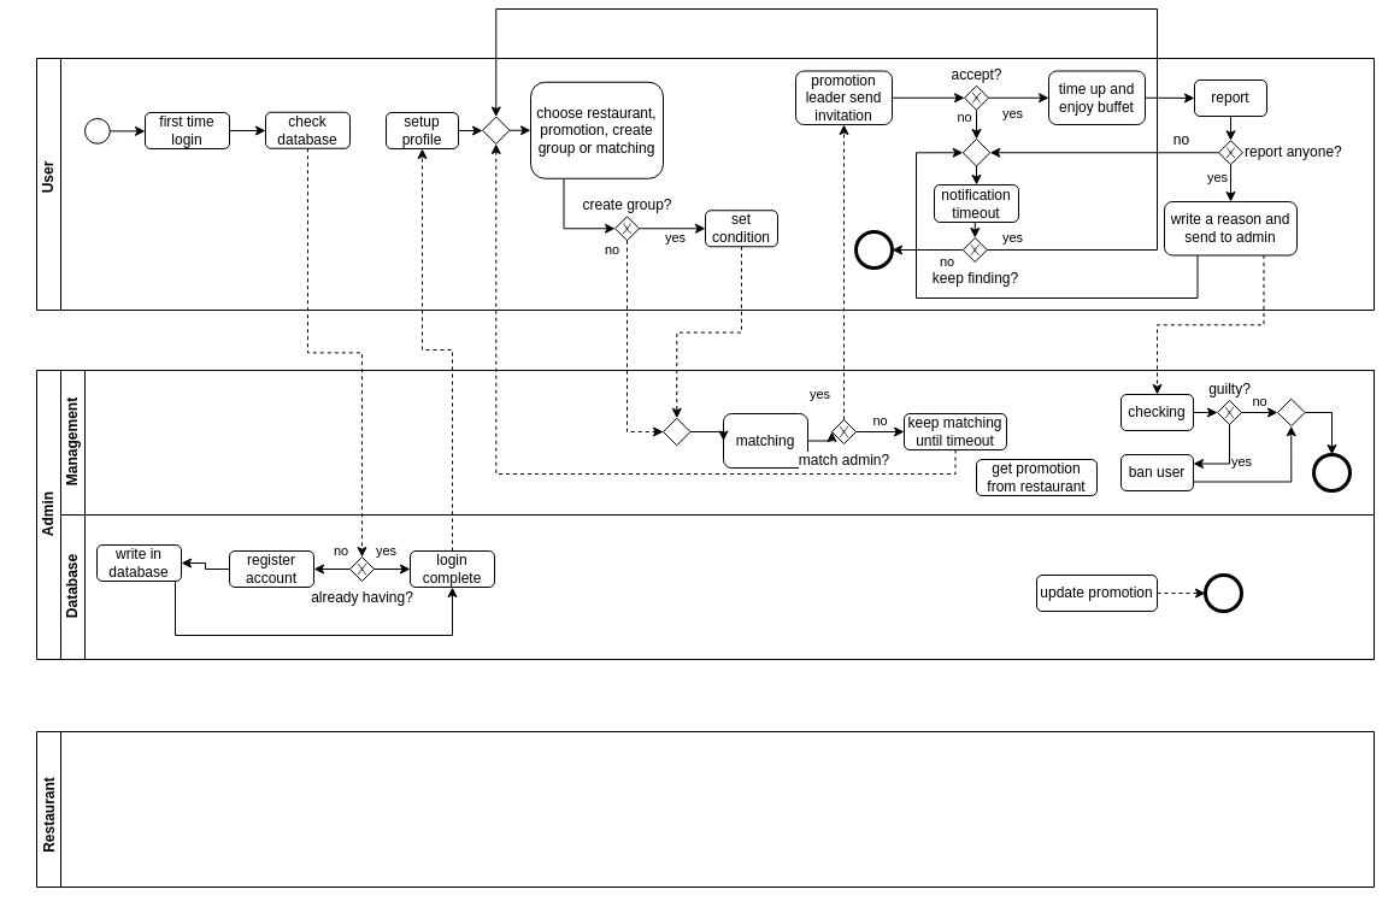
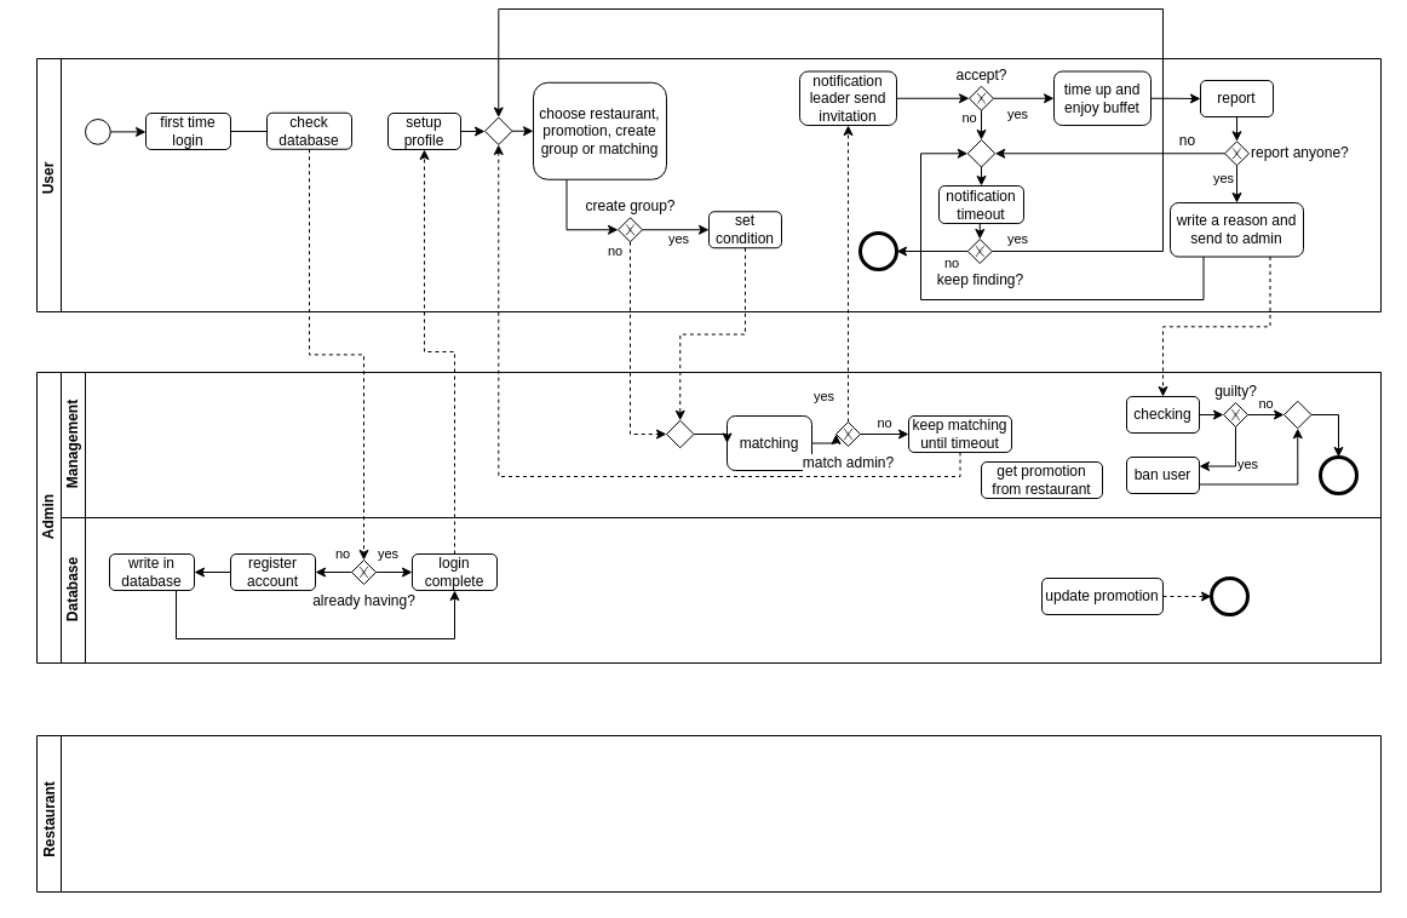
- <mxCell id="49" value="promotion&lt;br&gt;leader send invitation" style="shape=ext;rounded=1;html=1;whiteSpace=wrap;" parent="34" vertex="1"><mxGeometry x="630" y="10.5" width="80" height="44.5" as="geometry" /></mxCell>
+ <mxCell id="49" value="notification&lt;br&gt;leader send invitation" style="shape=ext;rounded=1;html=1;whiteSpace=wrap;" parent="34" vertex="1"><mxGeometry x="630" y="10.5" width="80" height="44.5" as="geometry" /></mxCell>
- <mxCell id="35" style="edgeStyle=orthogonalEdgeStyle;rounded=0;orthogonalLoop=1;jettySize=auto;html=1;exitX=1;exitY=0.5;exitDx=0;exitDy=0;entryX=0;entryY=0.5;entryDx=0;entryDy=0;" parent="34" source="36" target="39" edge="1"><mxGeometry relative="1" as="geometry" /></mxCell>
+ <mxCell id="35" style="edgeStyle=orthogonalEdgeStyle;rounded=0;orthogonalLoop=1;jettySize=auto;html=1;exitX=1;exitY=0.5;exitDx=0;exitDy=0;entryX=0;entryY=0.5;entryDx=0;entryDy=0;endArrow=none;" parent="34" source="36" target="39" edge="1"><mxGeometry relative="1" as="geometry" /></mxCell>
- <mxCell id="30" value="write in database" style="shape=ext;rounded=1;html=1;whiteSpace=wrap;" parent="22" vertex="1"><mxGeometry x="30" y="25" width="70" height="30" as="geometry" /></mxCell>
+ <mxCell id="30" value="write in database" style="shape=ext;rounded=1;html=1;whiteSpace=wrap;" parent="22" vertex="1"><mxGeometry x="40" y="30" width="70" height="30" as="geometry" /></mxCell>
